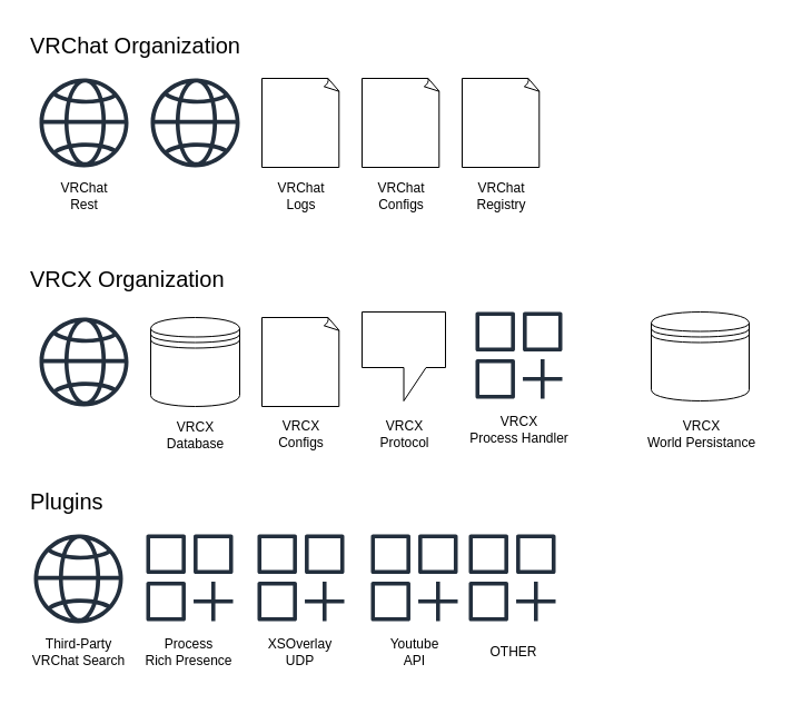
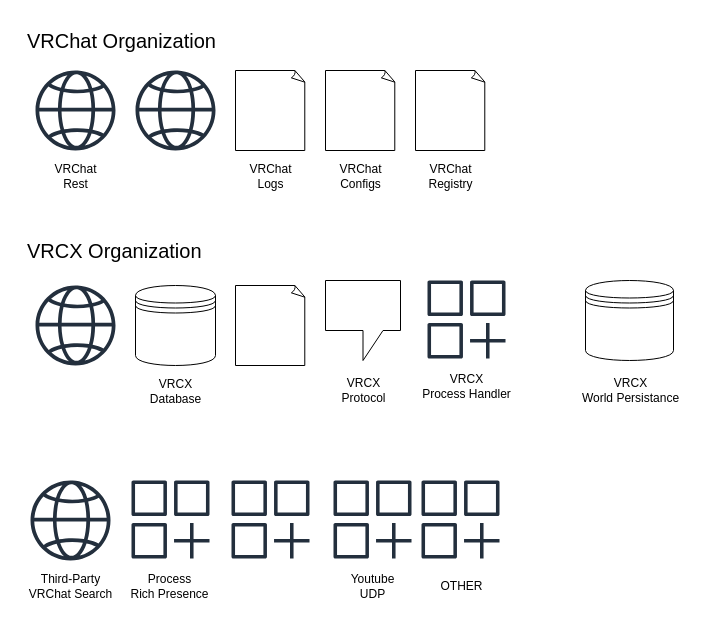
- <mxCell id="23" value="VRCX&lt;br&gt;Configs" style="text;html=1;align=center;verticalAlign=middle;resizable=0;points=[];autosize=1;strokeColor=none;fillColor=none;" parent="21" vertex="1"><mxGeometry x="5" y="85" width="60" height="40" as="geometry" /></mxCell>
- <mxCell id="29" value="&lt;div align=&quot;left&quot;&gt;&lt;font style=&quot;font-size: 20px;&quot;&gt;Plugins&lt;/font&gt;&lt;/div&gt;" style="text;html=1;align=left;verticalAlign=middle;resizable=0;points=[];autosize=1;strokeColor=none;fillColor=none;" parent="1" vertex="1"><mxGeometry x="25" y="430" width="90" height="40" as="geometry" /></mxCell>
- <mxCell id="45" value="XSOverlay&lt;br&gt;UDP" style="text;html=1;align=center;verticalAlign=middle;resizable=0;points=[];autosize=1;strokeColor=none;fillColor=none;" parent="43" vertex="1"><mxGeometry x="4" y="86" width="80" height="40" as="geometry" /></mxCell>
- <mxCell id="48" value="Youtube&lt;br&gt;API" style="text;html=1;align=center;verticalAlign=middle;resizable=0;points=[];autosize=1;strokeColor=none;fillColor=none;" parent="46" vertex="1"><mxGeometry x="12" y="86" width="70" height="40" as="geometry" /></mxCell>
+ <mxCell id="48" value="Youtube&lt;br&gt;UDP" style="text;html=1;align=center;verticalAlign=middle;resizable=0;points=[];autosize=1;strokeColor=none;fillColor=none;" parent="46" vertex="1"><mxGeometry x="12" y="86" width="70" height="40" as="geometry" /></mxCell>
